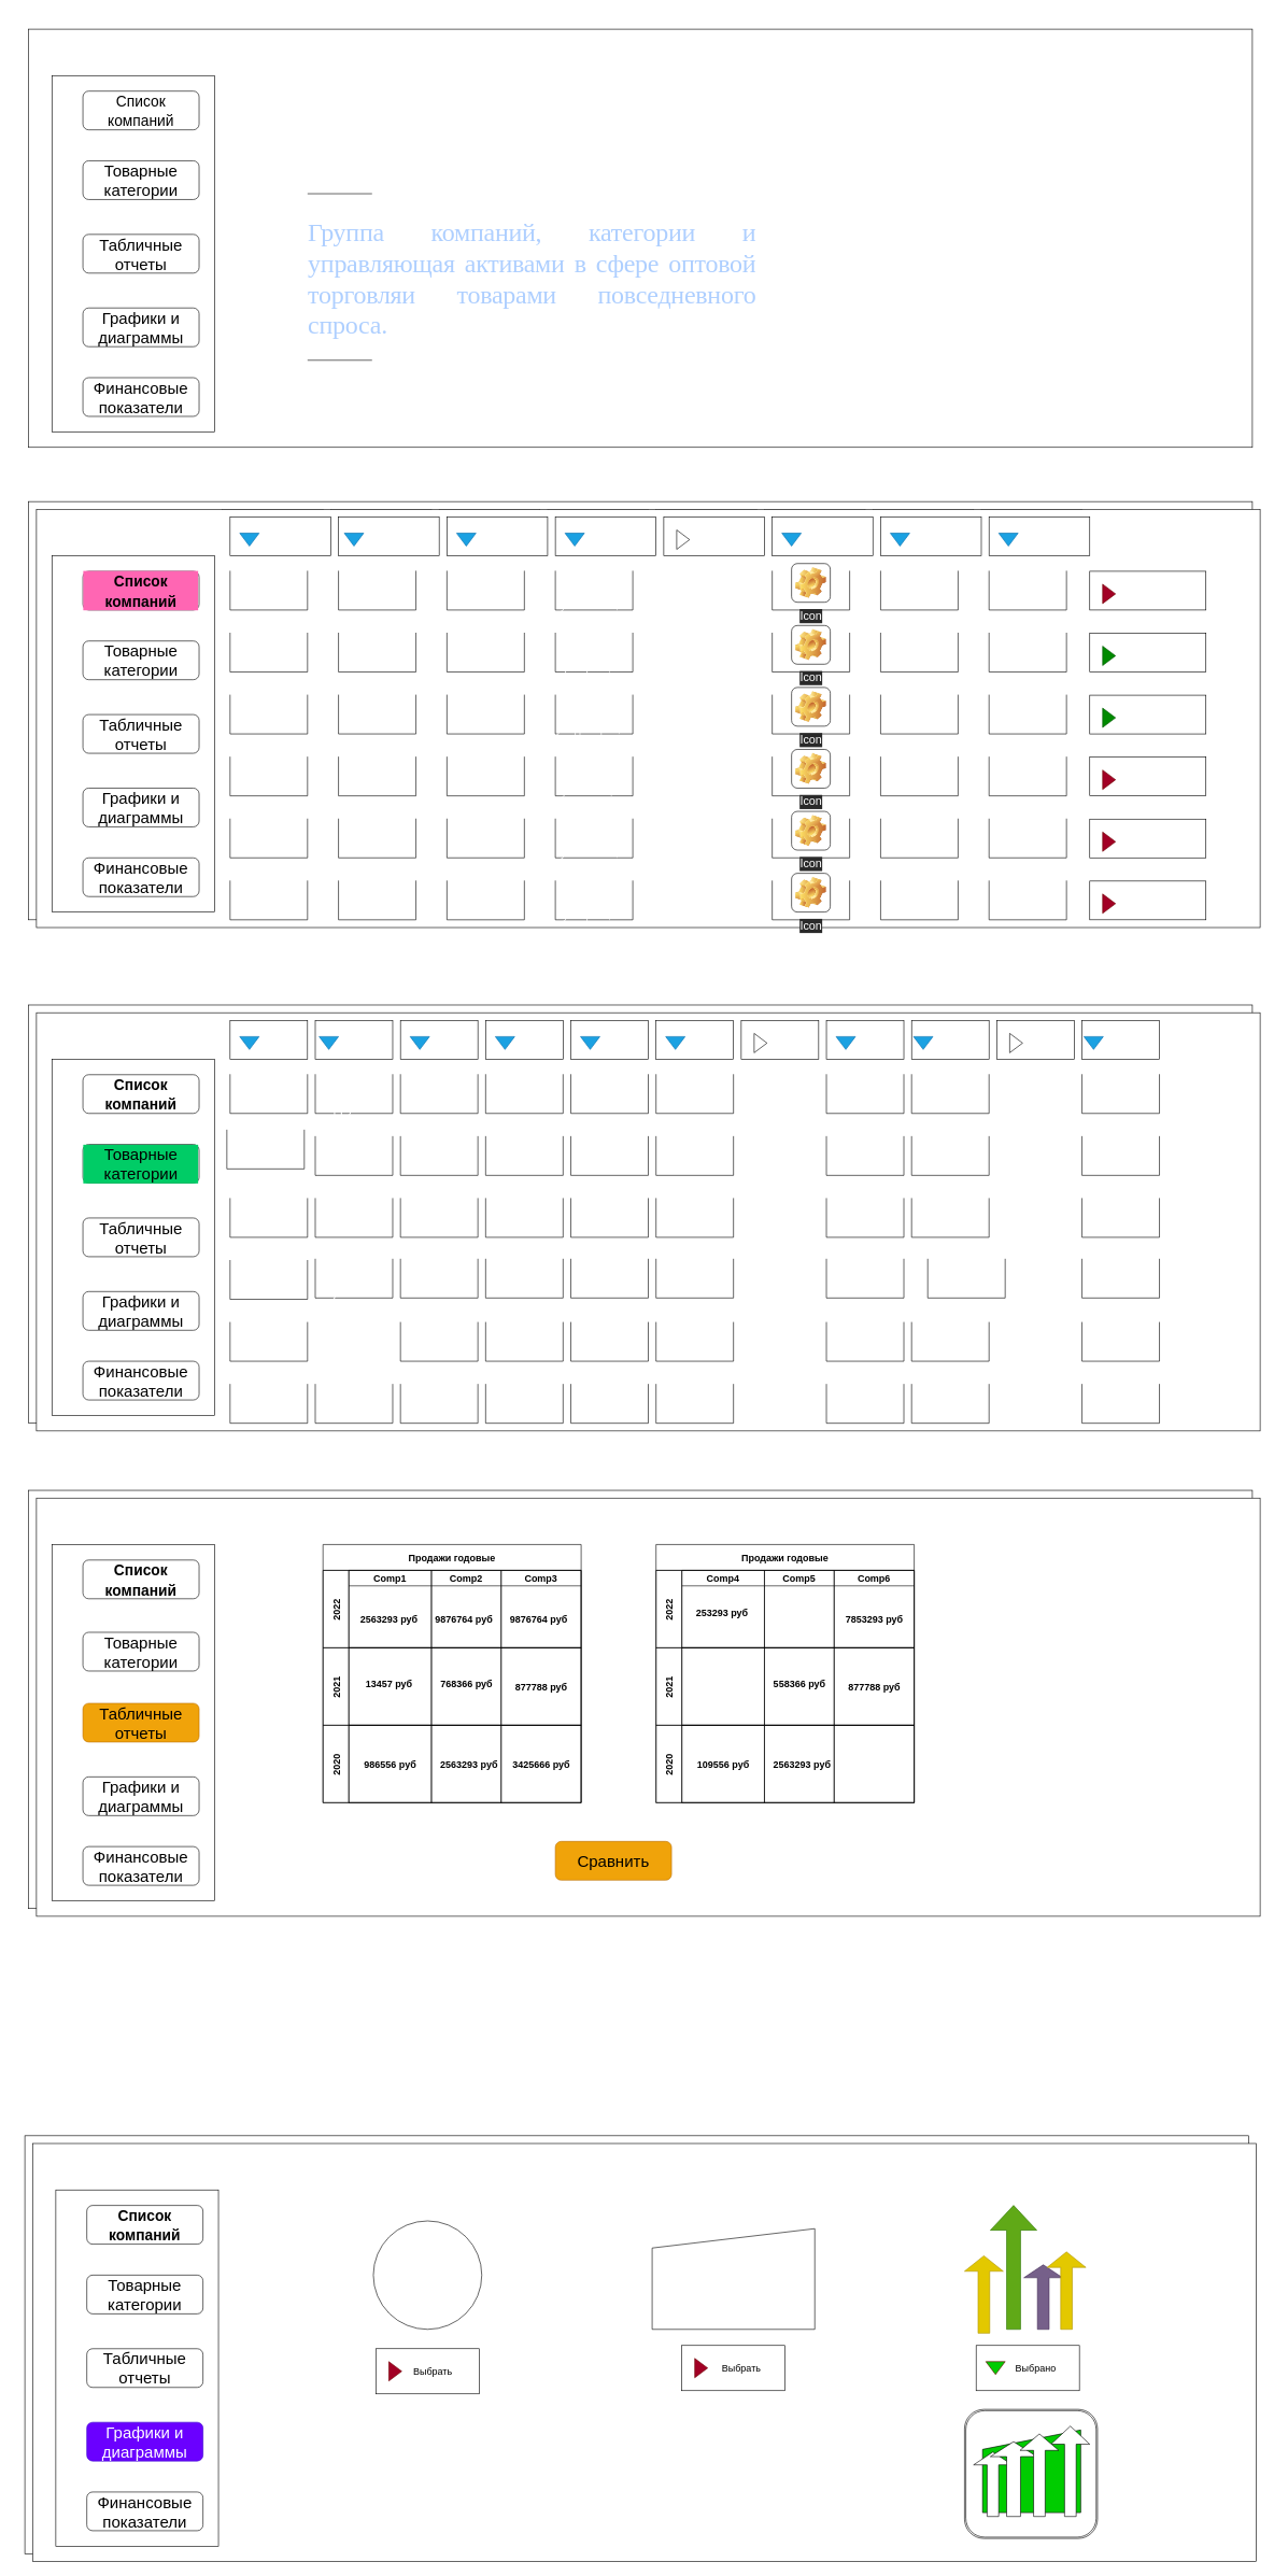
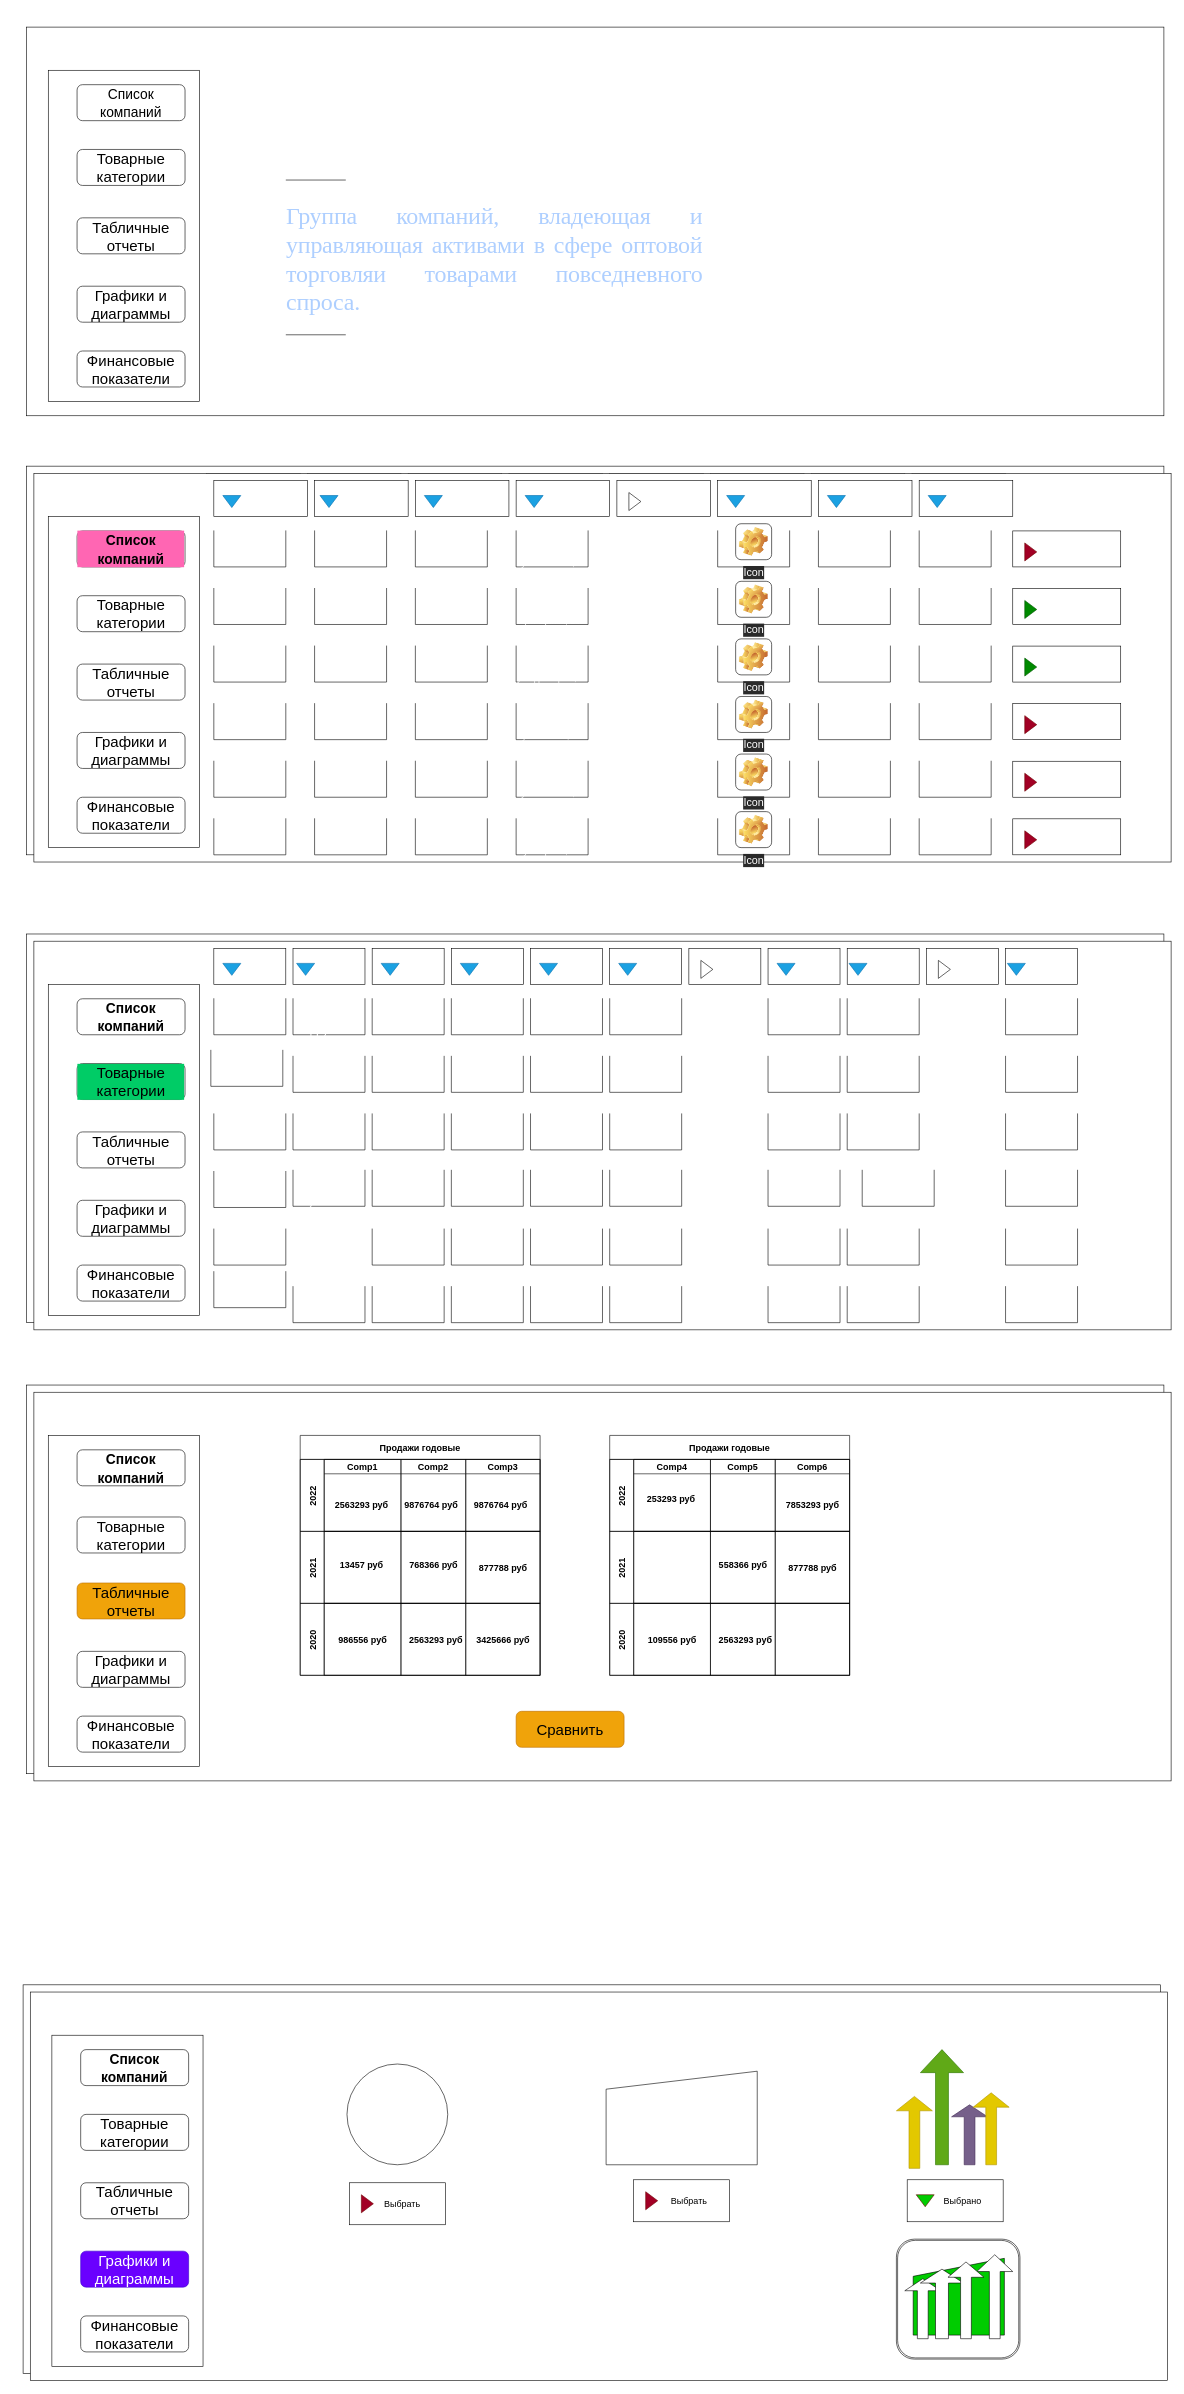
- <mxCell id="243" value="&lt;div style=&quot;text-align: justify&quot;&gt;&lt;span style=&quot;color: rgb(174 , 207 , 255) ; font-family: &amp;#34;proxima nova&amp;#34; ; letter-spacing: -0.45px&quot;&gt;&lt;font style=&quot;font-size: 40px&quot;&gt;Группа компаний, категории и управляющая активами в сфере оптовой торговляи товарами повседневного спроса.&lt;/font&gt;&lt;/span&gt;&lt;/div&gt;" style="text;html=1;strokeColor=none;fillColor=none;align=center;verticalAlign=middle;whiteSpace=wrap;rounded=0;labelBackgroundColor=none;labelBorderColor=none;fontSize=39;fontColor=#66B2FF;" parent="1" vertex="1"><mxGeometry x="476" y="308" width="696" height="246" as="geometry" /></mxCell>
+ <mxCell id="243" value="&lt;div style=&quot;text-align: justify&quot;&gt;&lt;span style=&quot;color: rgb(174 , 207 , 255) ; font-family: &amp;#34;proxima nova&amp;#34; ; letter-spacing: -0.45px&quot;&gt;&lt;font style=&quot;font-size: 40px&quot;&gt;Группа компаний, владеющая и управляющая активами в сфере оптовой торговляи товарами повседневного спроса.&lt;/font&gt;&lt;/span&gt;&lt;/div&gt;" style="text;html=1;strokeColor=none;fillColor=none;align=center;verticalAlign=middle;whiteSpace=wrap;rounded=0;labelBackgroundColor=none;labelBorderColor=none;fontSize=39;fontColor=#66B2FF;" parent="1" vertex="1"><mxGeometry x="476" y="308" width="696" height="246" as="geometry" /></mxCell>
- <mxCell id="179" value="&lt;span style=&quot;color: rgb(255 , 255 , 255)&quot;&gt;00965&lt;/span&gt;" style="shape=partialRectangle;whiteSpace=wrap;html=1;bottom=1;right=1;left=1;top=0;fillColor=none;routingCenterX=-0.5;labelBackgroundColor=none;labelBorderColor=none;fontSize=30;fontColor=none;" parent="1" vertex="1"><mxGeometry x="356" y="2144" width="120" height="60" as="geometry" /></mxCell>
+ <mxCell id="179" value="&lt;span style=&quot;color: rgb(255 , 255 , 255)&quot;&gt;00965&lt;/span&gt;" style="shape=partialRectangle;whiteSpace=wrap;html=1;bottom=1;right=1;left=1;top=0;fillColor=none;routingCenterX=-0.5;labelBackgroundColor=none;labelBorderColor=none;fontSize=30;fontColor=none;" parent="1" vertex="1"><mxGeometry x="356" y="2119" width="120" height="60" as="geometry" /></mxCell>
